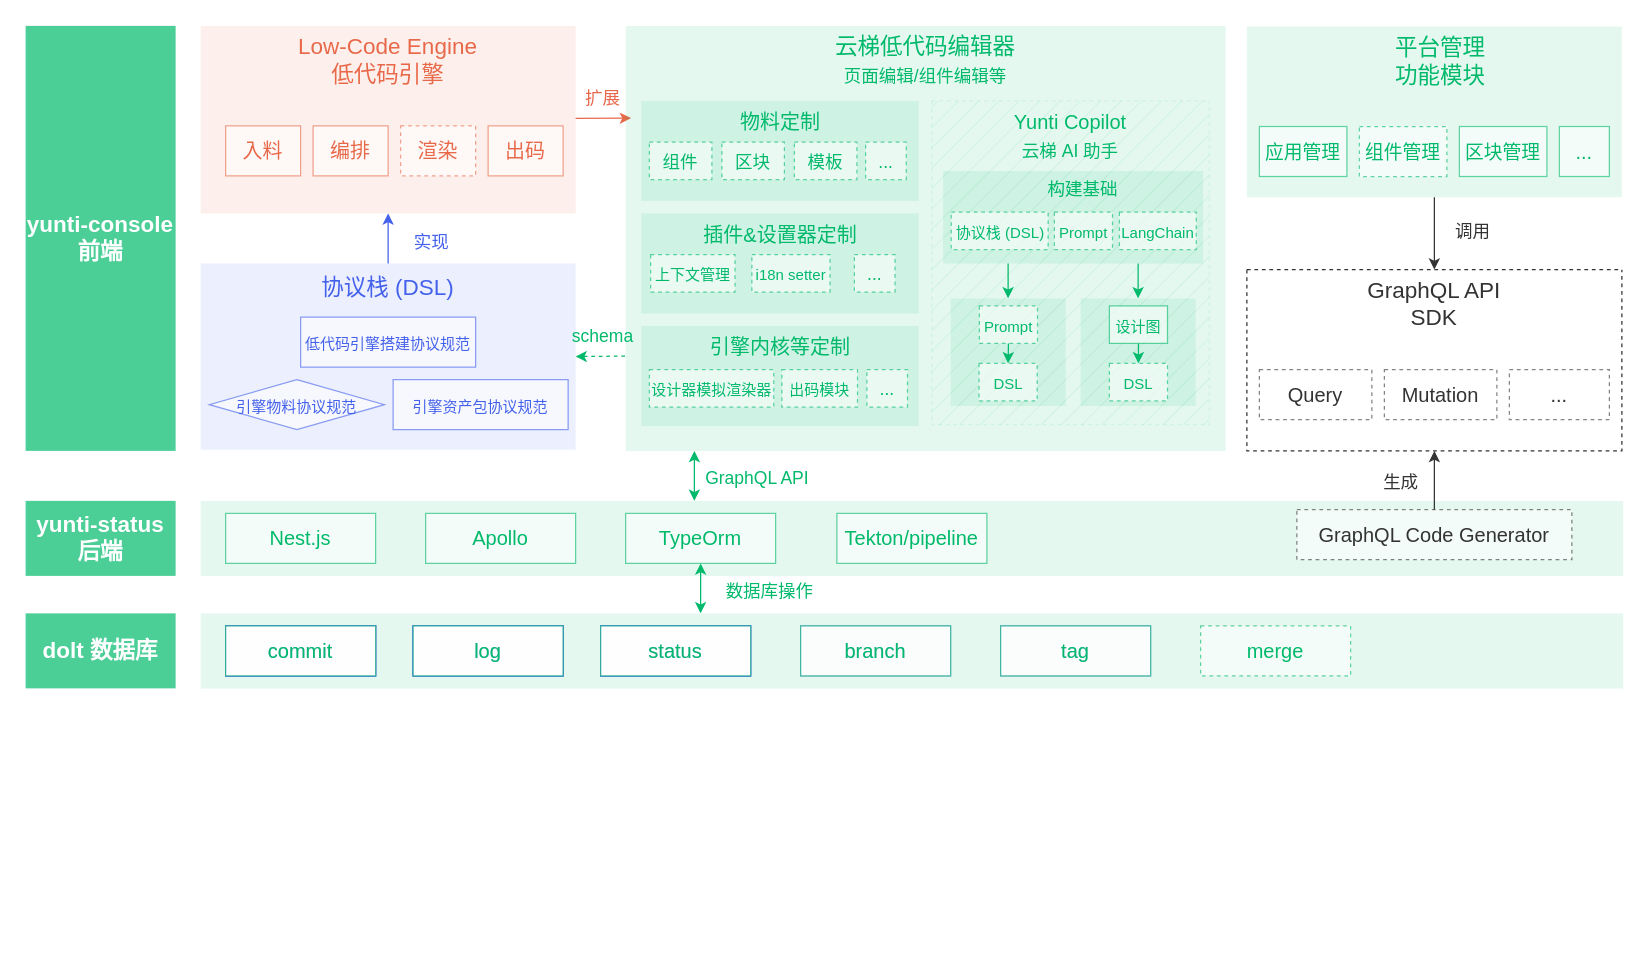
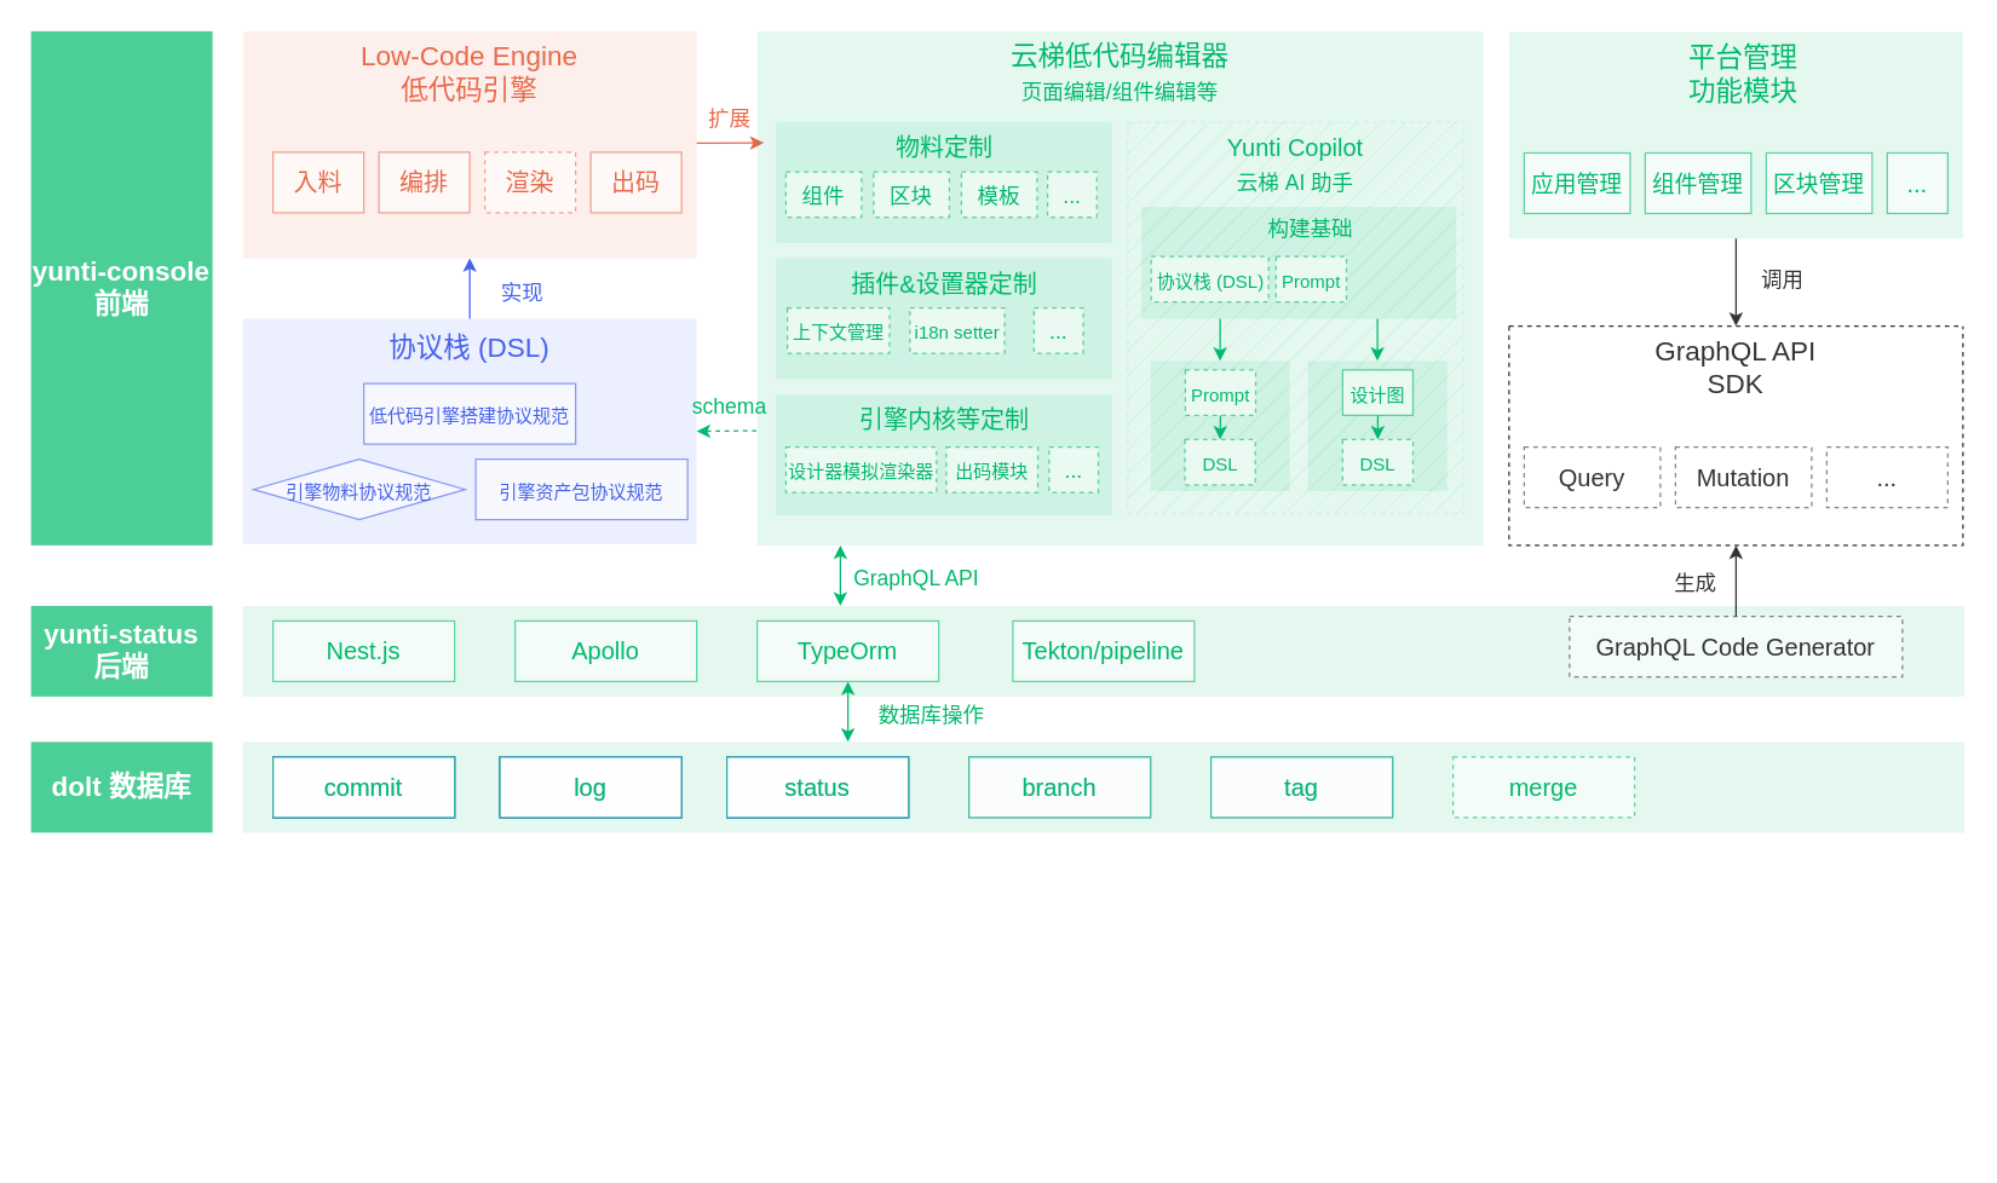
- <mxCell id="36" value="&lt;font style=&quot;font-size: 15px;&quot; color=&quot;#00b96b&quot;&gt;组件管理&lt;/font&gt;" style="rounded=0;whiteSpace=wrap;html=1;fillColor=#fff;fontColor=#4461eb;strokeColor=#00B96B;fontSize=16;fontStyle=0;opacity=60;dashed=1;" parent="33" vertex="1"><mxGeometry x="90" y="80" width="70" height="40" as="geometry" /></mxCell>
+ <mxCell id="36" value="&lt;font style=&quot;font-size: 15px;&quot; color=&quot;#00b96b&quot;&gt;组件管理&lt;/font&gt;" style="rounded=0;whiteSpace=wrap;html=1;fillColor=#fff;fontColor=#4461eb;strokeColor=#00B96B;fontSize=16;fontStyle=0;opacity=60;" parent="33" vertex="1"><mxGeometry x="90" y="80" width="70" height="40" as="geometry" /></mxCell>
- <mxCell id="69" value="&lt;font style=&quot;font-size: 12px;&quot; color=&quot;#00b96b&quot;&gt;LangChain&lt;/font&gt;" style="rounded=0;whiteSpace=wrap;html=1;fillColor=#fff;fontColor=#4461eb;strokeColor=#00B96B;fontSize=16;fontStyle=0;opacity=60;dashed=1;" vertex="1" parent="67"><mxGeometry x="141" y="33" width="61.5" height="30" as="geometry" /></mxCell>
